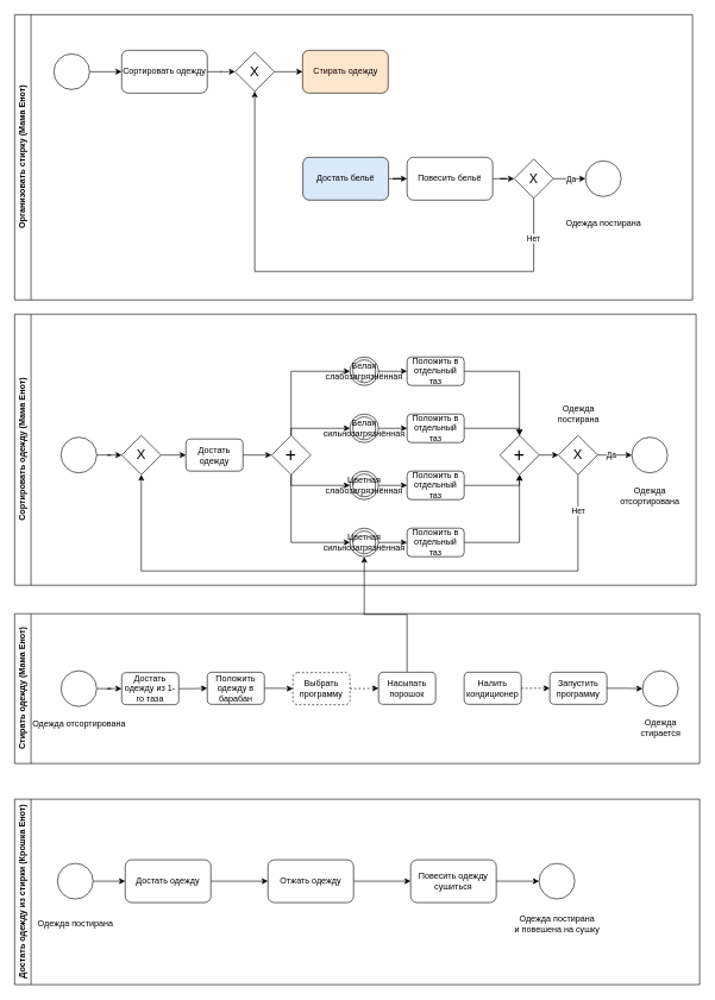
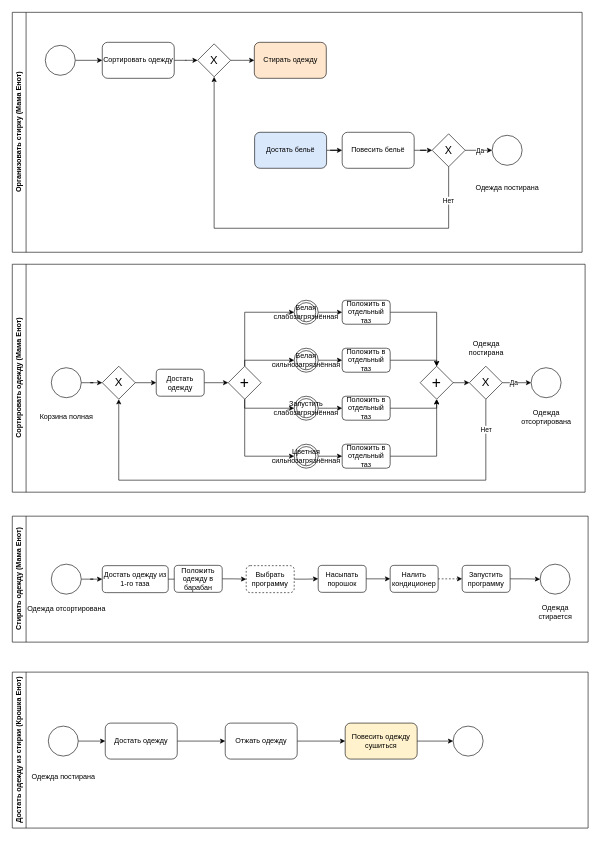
- <mxCell id="41" value="Цветная&lt;br&gt;слабозагрязнённая" style="ellipse;shape=doubleEllipse;whiteSpace=wrap;html=1;aspect=fixed;" vertex="1" parent="21"><mxGeometry x="470" y="220" width="40" height="40" as="geometry" /></mxCell>
+ <mxCell id="41" value="Запустить&lt;br&gt;слабозагрязнённая" style="ellipse;shape=doubleEllipse;whiteSpace=wrap;html=1;aspect=fixed;" vertex="1" parent="21"><mxGeometry x="470" y="220" width="40" height="40" as="geometry" /></mxCell>
+ <mxCell id="24" value="Корзина полная" style="text;html=1;align=center;verticalAlign=middle;resizable=0;points=[];autosize=1;strokeColor=none;fillColor=none;" vertex="1" parent="21"><mxGeometry x="35" y="240" width="110" height="30" as="geometry" /></mxCell>
- <mxCell id="70" value="" style="edgeStyle=orthogonalEdgeStyle;rounded=0;orthogonalLoop=1;jettySize=auto;html=1;" edge="1" parent="60" source="71" target="43"><mxGeometry relative="1" as="geometry" /></mxCell>
+ <mxCell id="70" value="" style="edgeStyle=orthogonalEdgeStyle;rounded=0;orthogonalLoop=1;jettySize=auto;html=1;" edge="1" parent="60" source="71" target="73"><mxGeometry relative="1" as="geometry" /></mxCell>
- <mxCell id="65" value="Достать одежду из 1-го таза" style="rounded=1;whiteSpace=wrap;html=1;" vertex="1" parent="60"><mxGeometry x="150" y="82.5" width="80" height="45" as="geometry" /></mxCell>
+ <mxCell id="65" value="Достать одежду из 1-го таза" style="rounded=1;whiteSpace=wrap;html=1;" vertex="1" parent="60"><mxGeometry x="150" y="82.5" width="110" height="45" as="geometry" /></mxCell>
- <mxCell id="68" value="" style="edgeStyle=orthogonalEdgeStyle;rounded=0;orthogonalLoop=1;jettySize=auto;html=1;dashed=1;" edge="1" parent="60" source="69" target="71"><mxGeometry relative="1" as="geometry" /></mxCell>
+ <mxCell id="68" value="" style="edgeStyle=orthogonalEdgeStyle;rounded=0;orthogonalLoop=1;jettySize=auto;html=1;" edge="1" parent="60" source="69" target="71"><mxGeometry relative="1" as="geometry" /></mxCell>
- <mxCell id="87" value="Повесить одежду сушиться" style="whiteSpace=wrap;html=1;rounded=1;" vertex="1" parent="78"><mxGeometry x="555" y="85" width="120" height="60" as="geometry" /></mxCell>
+ <mxCell id="87" value="Повесить одежду сушиться" style="whiteSpace=wrap;html=1;rounded=1;fillColor=#fff2cc;" vertex="1" parent="78"><mxGeometry x="555" y="85" width="120" height="60" as="geometry" /></mxCell>
- <mxCell id="89" value="Одежда постирана &lt;br&gt;и повешена на сушку" style="text;html=1;align=center;verticalAlign=middle;resizable=0;points=[];autosize=1;strokeColor=none;fillColor=none;" vertex="1" parent="78"><mxGeometry x="690" y="155" width="140" height="40" as="geometry" /></mxCell>
